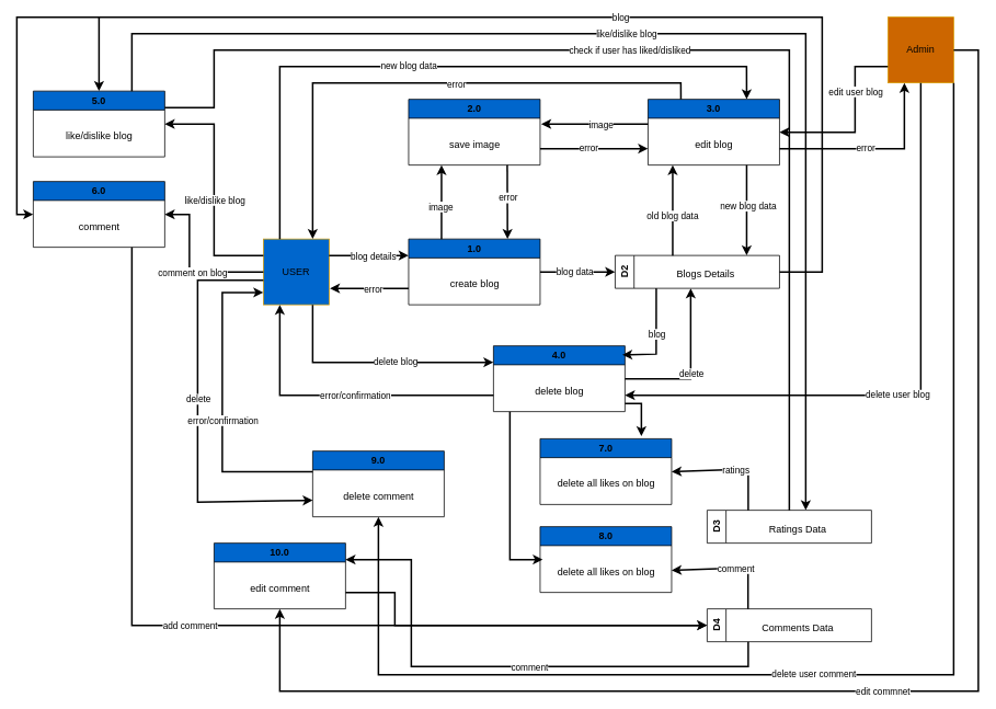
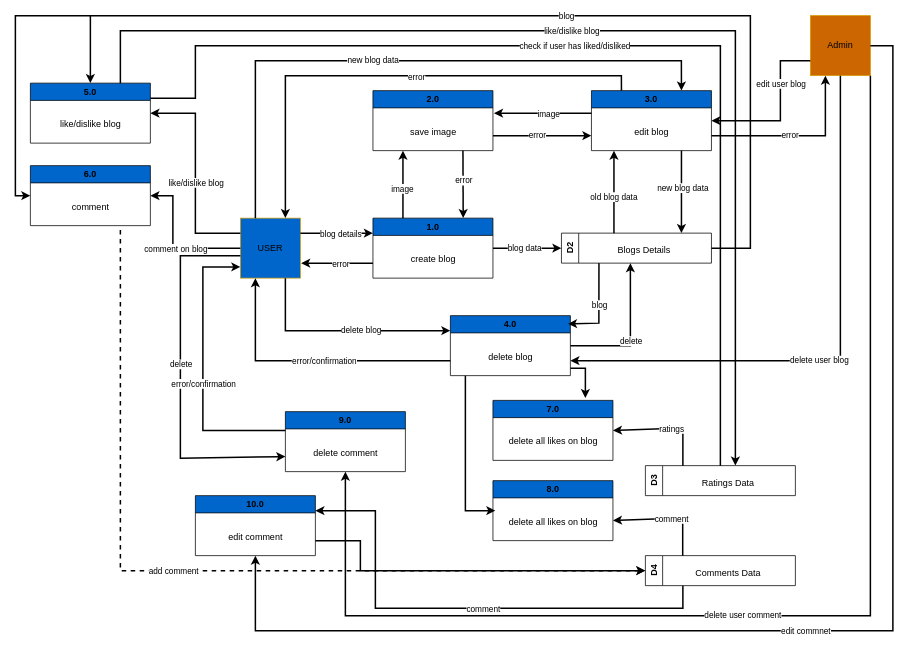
- <mxCell id="87" value="" style="endArrow=none;html=1;rounded=0;strokeWidth=2;endFill=0;startArrow=classic;startFill=1;exitX=0;exitY=0.5;exitDx=0;exitDy=0;entryX=0.75;entryY=1;entryDx=0;entryDy=0;" edge="1" parent="1" source="12" target="71"><mxGeometry width="50" height="50" relative="1" as="geometry"><mxPoint x="700" y="780" as="sourcePoint" /><mxPoint x="190" y="310" as="targetPoint" /><Array as="points"><mxPoint x="160" y="760" /></Array></mxGeometry></mxCell>
+ <mxCell id="87" value="" style="endArrow=none;html=1;rounded=0;strokeWidth=2;endFill=0;startArrow=classic;startFill=1;exitX=0;exitY=0.5;exitDx=0;exitDy=0;entryX=0.75;entryY=1;entryDx=0;entryDy=0;dashed=1;" edge="1" parent="1" source="12" target="71"><mxGeometry width="50" height="50" relative="1" as="geometry"><mxPoint x="700" y="780" as="sourcePoint" /><mxPoint x="190" y="310" as="targetPoint" /><Array as="points"><mxPoint x="160" y="760" /></Array></mxGeometry></mxCell>
